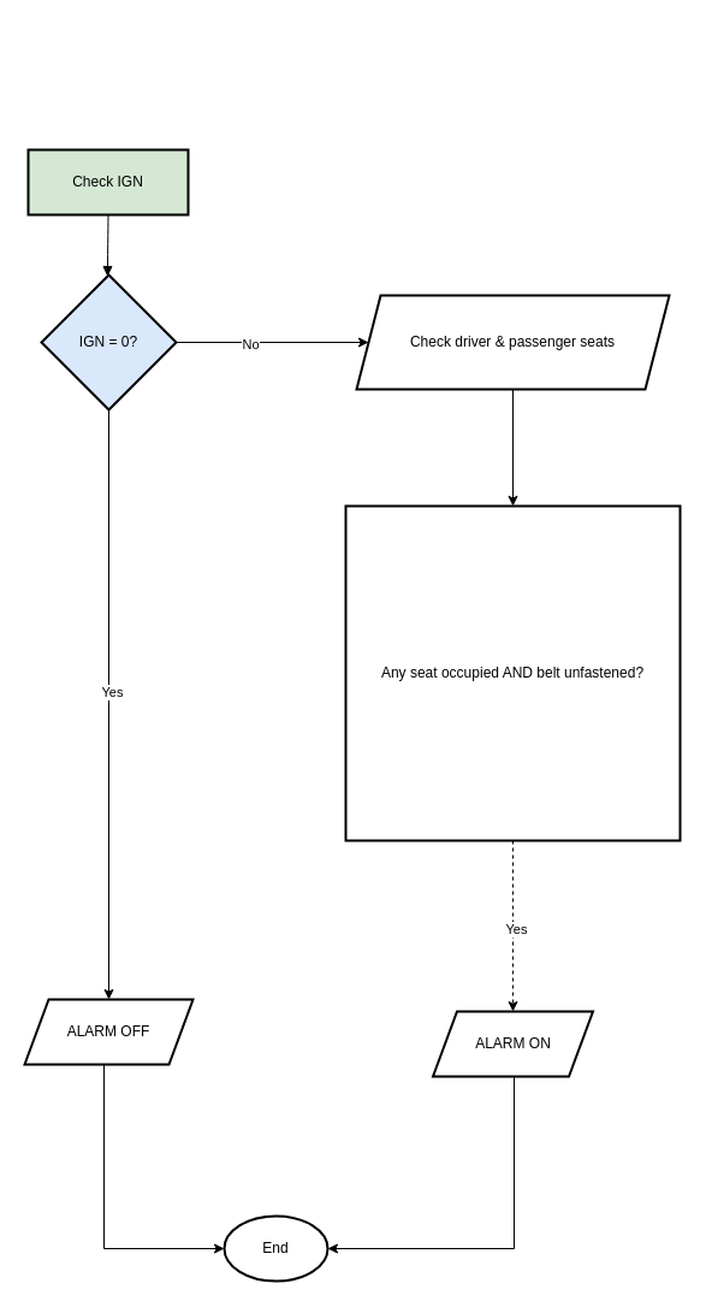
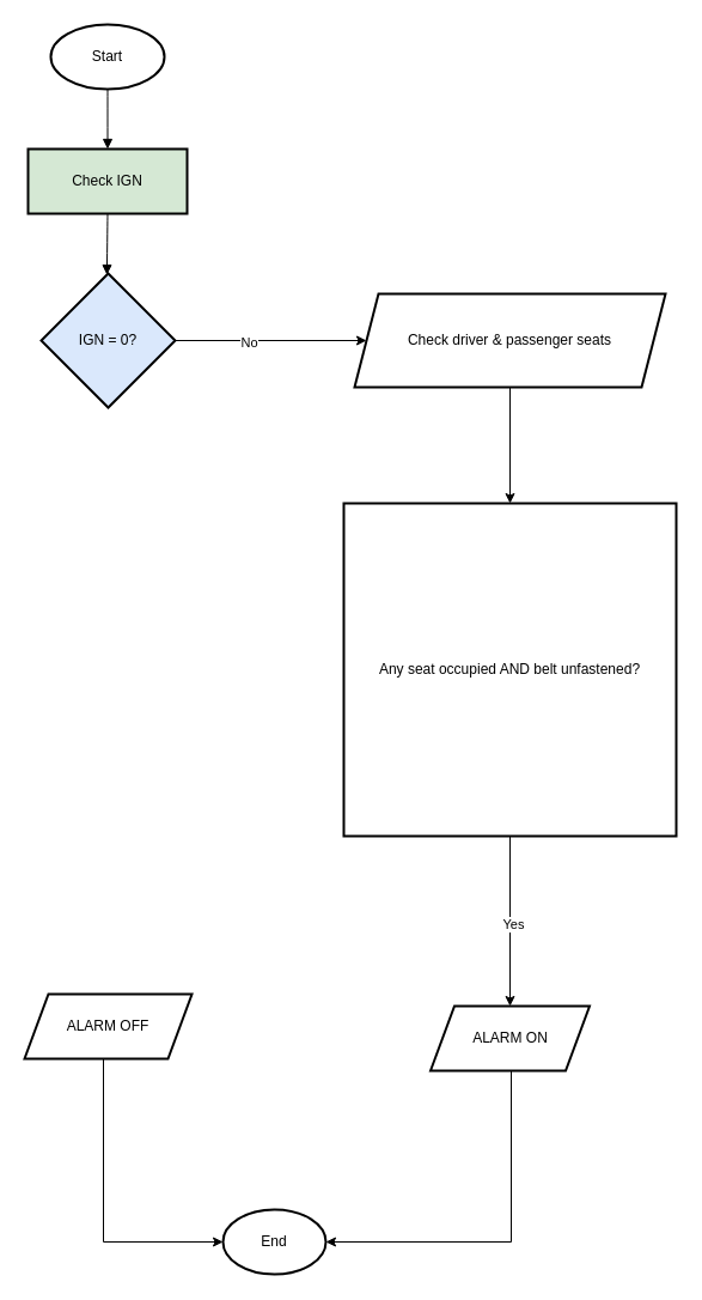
+ <mxCell id="2" value="Start" style="whiteSpace=wrap;strokeWidth=2;shape=ellipse;perimeter=ellipsePerimeter;html=1;" vertex="1" parent="1"><mxGeometry x="42" y="20" width="95" height="54" as="geometry" /></mxCell>
+ <mxCell id="19" value="" style="curved=1;startArrow=none;endArrow=block;exitX=0.5;exitY=1;entryX=0.5;entryY=0;rounded=0;" edge="1" parent="1" source="2" target="3"><mxGeometry relative="1" as="geometry"><Array as="points" /></mxGeometry></mxCell>
- <mxCell id="6" style="edgeStyle=orthogonalEdgeStyle;rounded=0;orthogonalLoop=1;jettySize=auto;html=1;" edge="1" parent="1" source="8" target="10"><mxGeometry relative="1" as="geometry" /></mxCell>
- <mxCell id="7" value="Yes" style="edgeLabel;html=1;align=center;verticalAlign=middle;resizable=0;points=[];" vertex="1" connectable="0" parent="6"><mxGeometry x="-0.043" y="2" relative="1" as="geometry"><mxPoint as="offset" /></mxGeometry></mxCell>
- <mxCell id="13" style="edgeStyle=orthogonalEdgeStyle;rounded=0;orthogonalLoop=1;jettySize=auto;html=1;dashed=1;" edge="1" parent="1" source="15" target="17"><mxGeometry relative="1" as="geometry" /></mxCell>
+ <mxCell id="13" style="edgeStyle=orthogonalEdgeStyle;rounded=0;orthogonalLoop=1;jettySize=auto;html=1;" edge="1" parent="1" source="15" target="17"><mxGeometry relative="1" as="geometry" /></mxCell>
